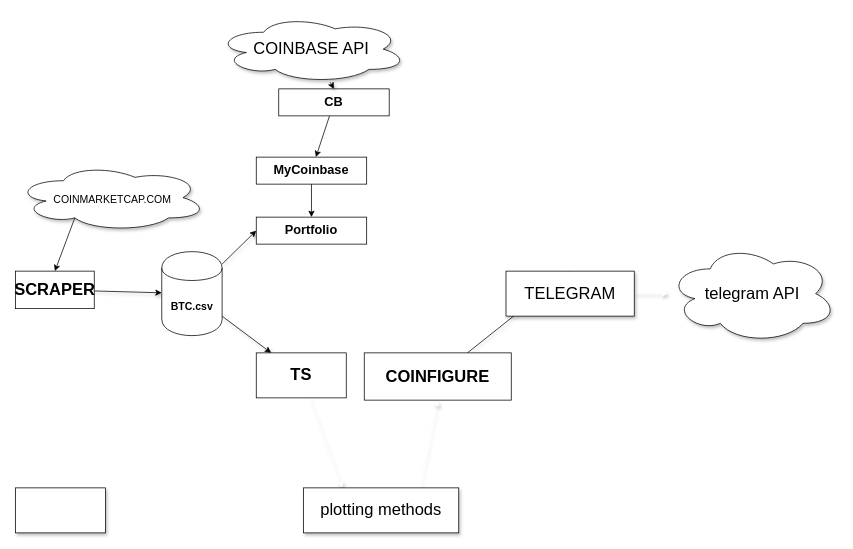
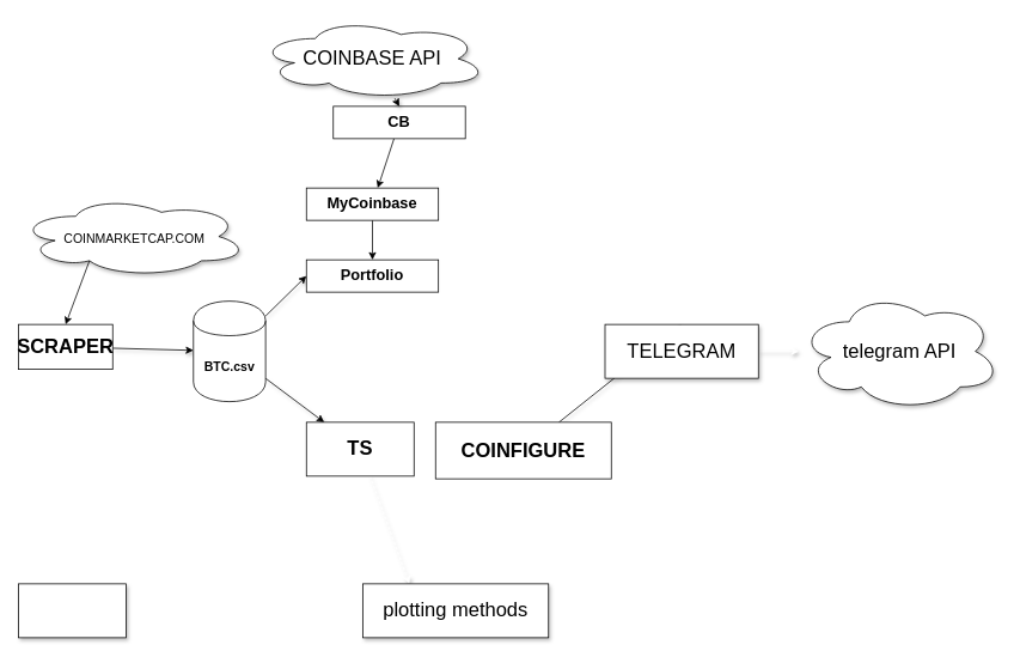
- <mxCell id="17" style="html=1;shadow=1;fontSize=22;entryX=0.5;entryY=1;entryDx=0;entryDy=0;fontColor=#FFFFFF;fillColor=#f0a30a;elbow=vertical;exitX=0.75;exitY=0;exitDx=0;exitDy=0;dashed=1;strokeColor=#FFFFFF;" parent="1" source="18" target="12" edge="1"><mxGeometry relative="1" as="geometry"><mxPoint x="611" y="533" as="targetPoint" /><mxPoint x="615" y="632" as="sourcePoint" /></mxGeometry></mxCell>
